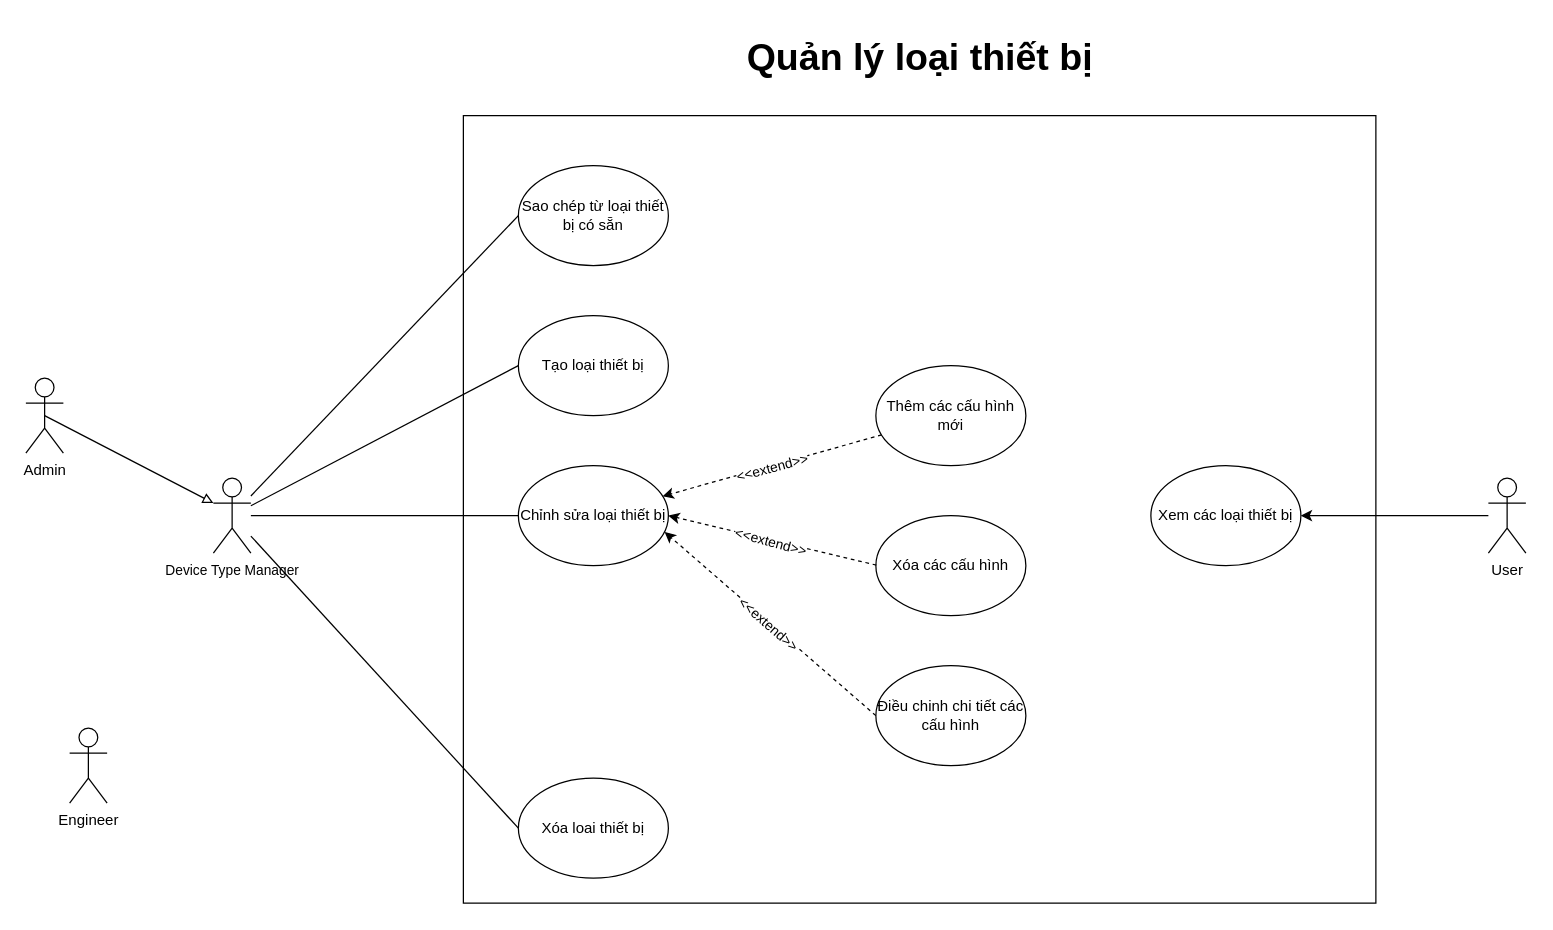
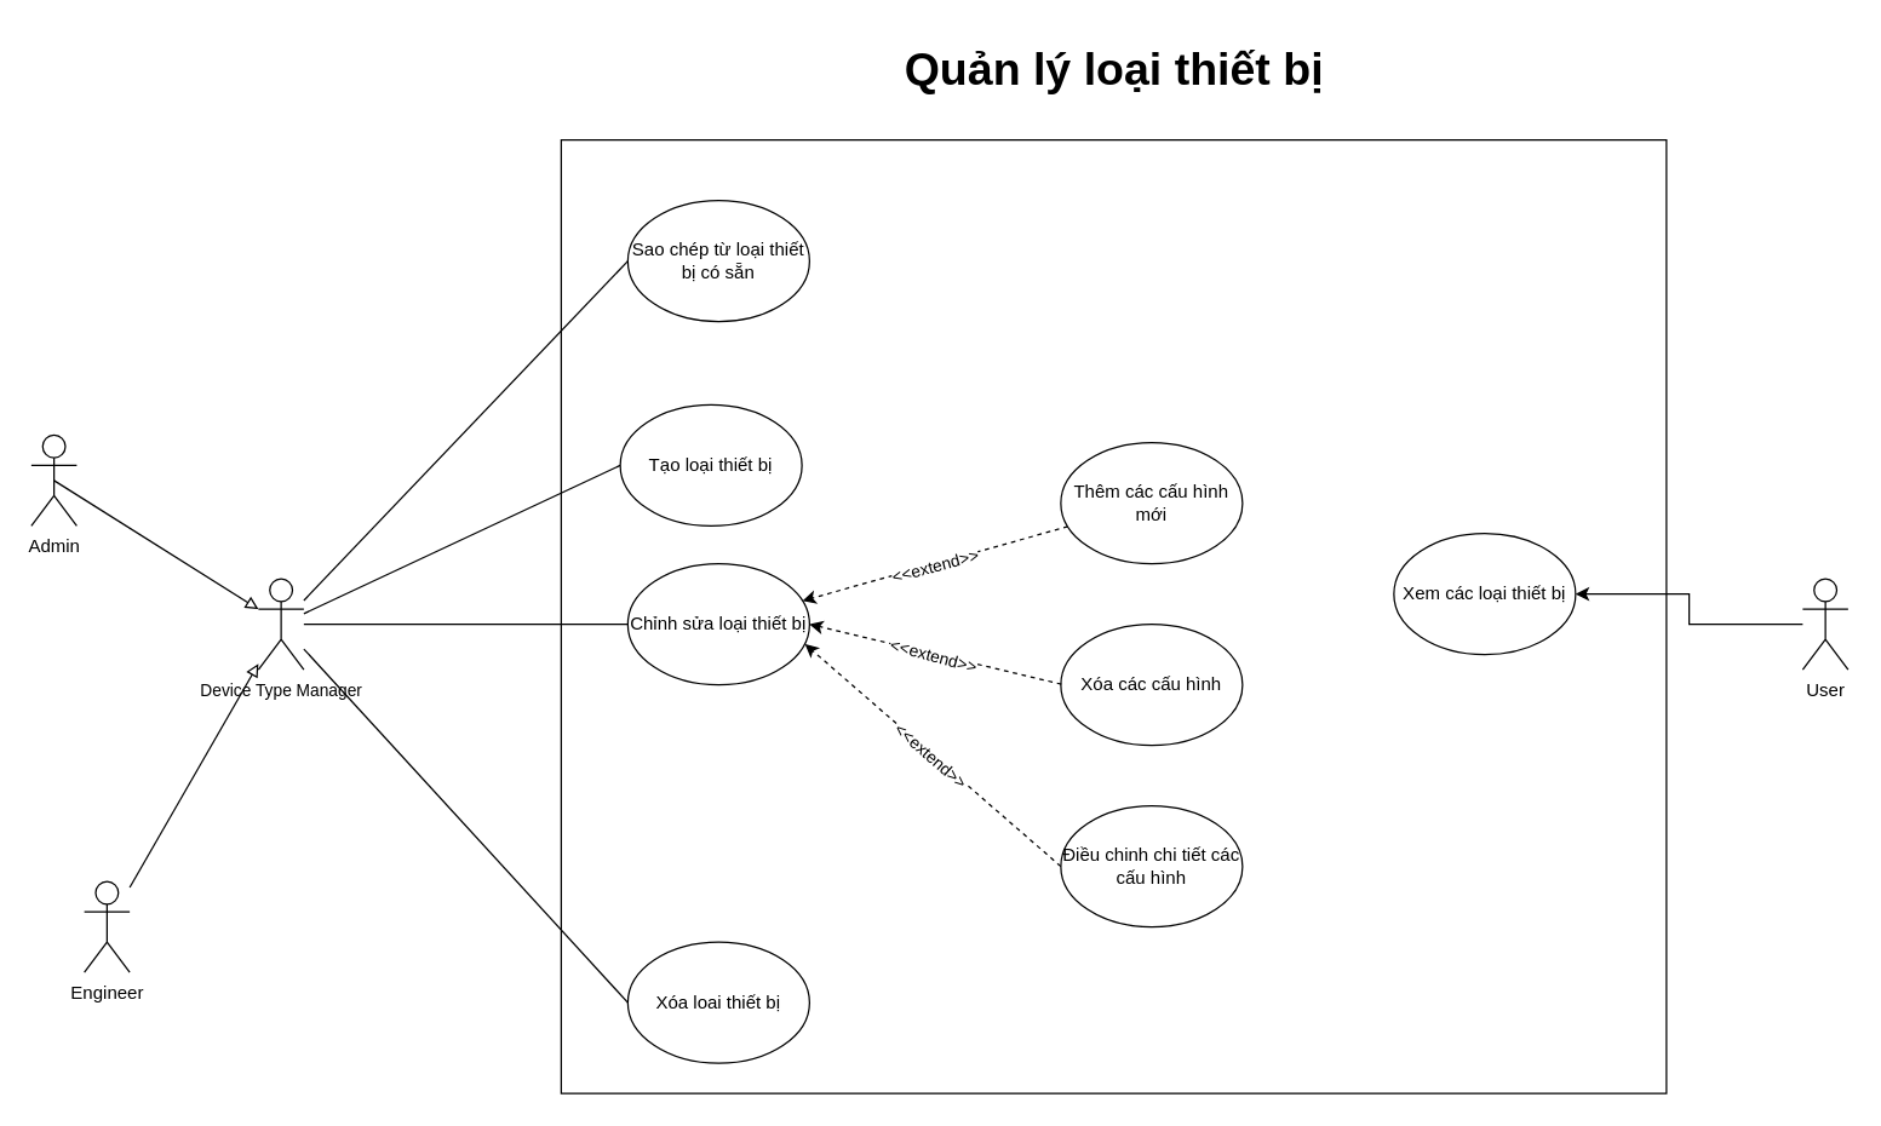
- <mxCell id="8" value="Tạo loại thiết bị" style="ellipse;whiteSpace=wrap;html=1;" parent="1" vertex="1"><mxGeometry x="414" y="252" width="120" height="80" as="geometry" /></mxCell>
+ <mxCell id="8" value="Tạo loại thiết bị" style="ellipse;whiteSpace=wrap;html=1;" parent="1" vertex="1"><mxGeometry x="409" y="267" width="120" height="80" as="geometry" /></mxCell>
- <mxCell id="23" value="Admin" style="shape=umlActor;verticalLabelPosition=bottom;verticalAlign=top;html=1;outlineConnect=0;" parent="1" vertex="1"><mxGeometry x="20" y="302" width="30" height="60" as="geometry" /></mxCell>
+ <mxCell id="23" value="Admin" style="shape=umlActor;verticalLabelPosition=bottom;verticalAlign=top;html=1;outlineConnect=0;" parent="1" vertex="1"><mxGeometry x="20" y="287" width="30" height="60" as="geometry" /></mxCell>
- <mxCell id="24" value="Xem các loại thiết bị" style="ellipse;whiteSpace=wrap;html=1;" parent="1" vertex="1"><mxGeometry x="920" y="372" width="120" height="80" as="geometry" /></mxCell>
+ <mxCell id="24" value="Xem các loại thiết bị" style="ellipse;whiteSpace=wrap;html=1;" parent="1" vertex="1"><mxGeometry x="920" y="352" width="120" height="80" as="geometry" /></mxCell>
+ <mxCell id="21" style="rounded=0;orthogonalLoop=1;jettySize=auto;html=1;endArrow=block;endFill=0;" parent="1" source="22" target="6" edge="1"><mxGeometry relative="1" as="geometry" /></mxCell>
